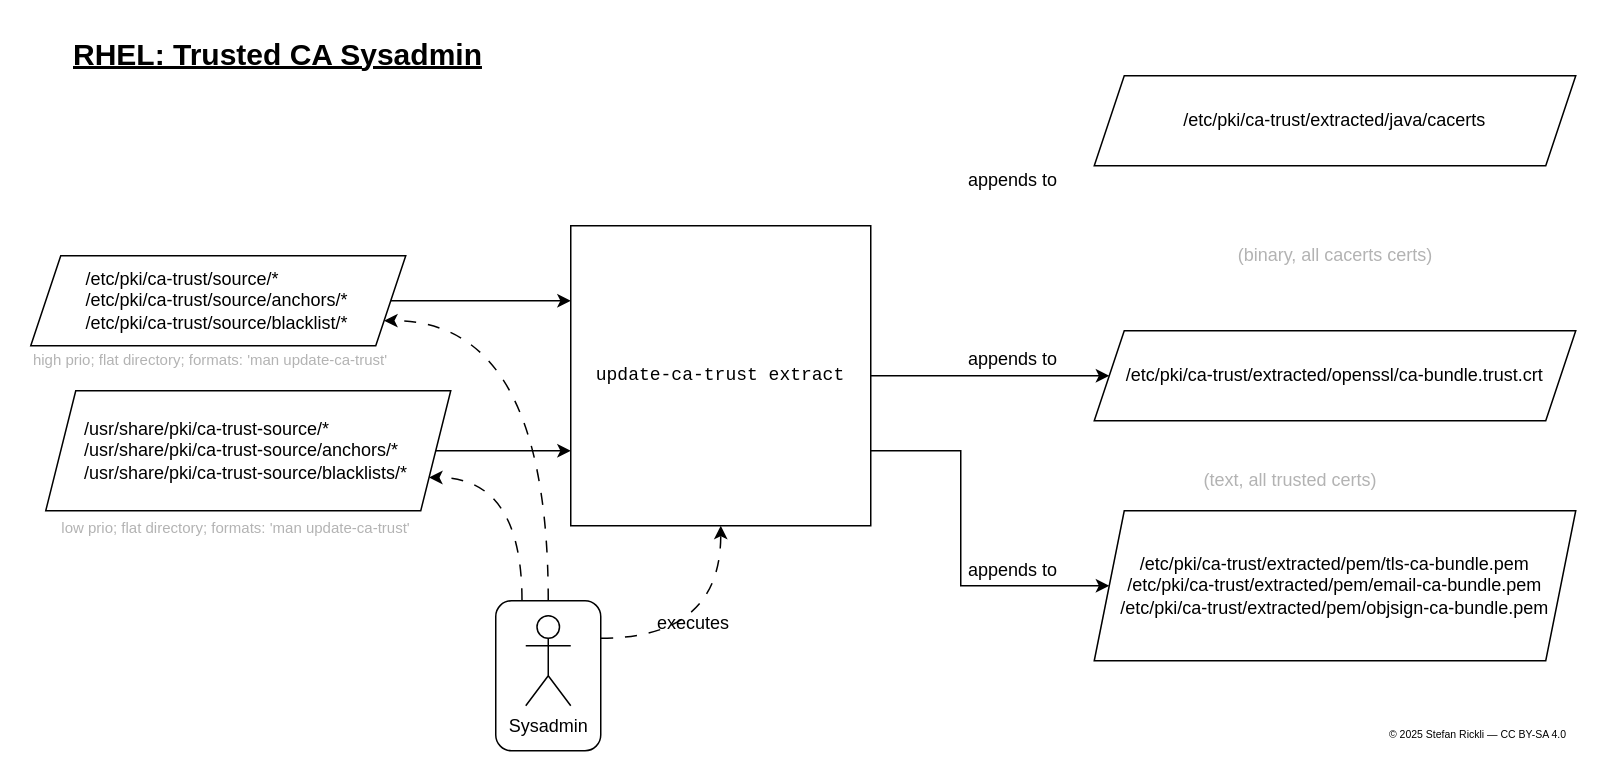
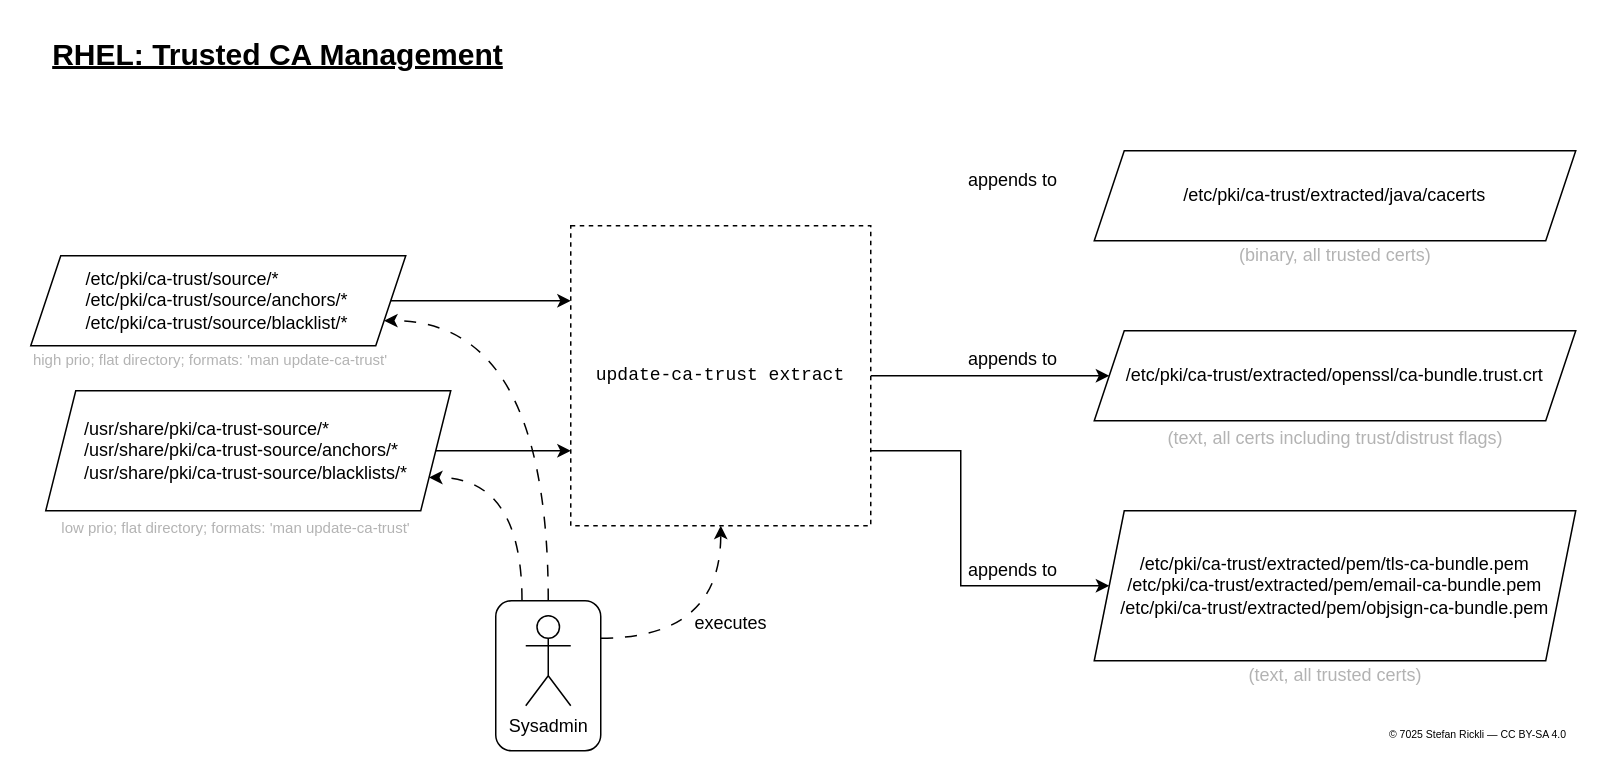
- <mxCell id="12" value="RHEL: Trusted CA Sysadmin" style="text;html=1;whiteSpace=wrap;strokeColor=none;fillColor=none;align=center;verticalAlign=middle;rounded=0;fontSize=20;fontStyle=5;labelBorderColor=none;spacingLeft=0;" parent="1" vertex="1"><mxGeometry x="20" y="20" width="330" height="30" as="geometry" /></mxCell>
+ <mxCell id="12" value="RHEL: Trusted CA Management" style="text;html=1;whiteSpace=wrap;strokeColor=none;fillColor=none;align=center;verticalAlign=middle;rounded=0;fontSize=20;fontStyle=5;labelBorderColor=none;spacingLeft=0;" parent="1" vertex="1"><mxGeometry x="20" y="20" width="330" height="30" as="geometry" /></mxCell>
- <mxCell id="9" value="/etc/pki/ca-trust/extracted/java/cacerts" style="shape=parallelogram;perimeter=parallelogramPerimeter;whiteSpace=wrap;html=1;fixedSize=1;" parent="1" vertex="1"><mxGeometry x="729" y="50" width="321" height="60" as="geometry" /></mxCell>
+ <mxCell id="9" value="/etc/pki/ca-trust/extracted/java/cacerts" style="shape=parallelogram;perimeter=parallelogramPerimeter;whiteSpace=wrap;html=1;fixedSize=1;" parent="1" vertex="1"><mxGeometry x="729" y="100" width="321" height="60" as="geometry" /></mxCell>
- <mxCell id="26" value="(binary, all cacerts certs)" style="text;html=1;whiteSpace=wrap;strokeColor=none;fillColor=none;align=center;verticalAlign=middle;rounded=0;fontColor=#B3B3B3;" parent="1" vertex="1"><mxGeometry x="819.5" y="160" width="140" height="20" as="geometry" /></mxCell>
+ <mxCell id="26" value="(binary, all trusted certs)" style="text;html=1;whiteSpace=wrap;strokeColor=none;fillColor=none;align=center;verticalAlign=middle;rounded=0;fontColor=#B3B3B3;" parent="1" vertex="1"><mxGeometry x="819.5" y="160" width="140" height="20" as="geometry" /></mxCell>
- <mxCell id="4" value="update-ca-trust extract" style="rounded=0;whiteSpace=wrap;html=1;fontFamily=Courier New;" parent="1" vertex="1"><mxGeometry x="380" y="150" width="200" height="200" as="geometry" /></mxCell>
+ <mxCell id="4" value="update-ca-trust extract" style="rounded=0;whiteSpace=wrap;html=1;fontFamily=Courier New;dashed=1;" parent="1" vertex="1"><mxGeometry x="380" y="150" width="200" height="200" as="geometry" /></mxCell>
+ <mxCell id="25" value="(text, all certs including trust/distrust flags)" style="text;html=1;whiteSpace=wrap;strokeColor=none;fillColor=none;align=center;verticalAlign=middle;rounded=0;fontColor=#B3B3B3;" parent="1" vertex="1"><mxGeometry x="774.5" y="280" width="230" height="24" as="geometry" /></mxCell>
- <mxCell id="24" value="(text, all trusted certs)" style="text;html=1;whiteSpace=wrap;strokeColor=none;fillColor=none;align=center;verticalAlign=middle;rounded=0;fontColor=#B3B3B3;" parent="1" vertex="1"><mxGeometry x="794.5" y="310" width="130" height="20" as="geometry" /></mxCell>
+ <mxCell id="24" value="(text, all trusted certs)" style="text;html=1;whiteSpace=wrap;strokeColor=none;fillColor=none;align=center;verticalAlign=middle;rounded=0;fontColor=#B3B3B3;" parent="1" vertex="1"><mxGeometry x="824.5" y="440" width="130" height="20" as="geometry" /></mxCell>
- <mxCell id="23" value="executes" style="text;html=1;whiteSpace=wrap;strokeColor=none;fillColor=none;align=center;verticalAlign=middle;rounded=0;" parent="1" vertex="1"><mxGeometry x="432" y="400" width="60" height="30" as="geometry" /></mxCell>
+ <mxCell id="23" value="executes" style="text;html=1;whiteSpace=wrap;strokeColor=none;fillColor=none;align=center;verticalAlign=middle;rounded=0;" parent="1" vertex="1"><mxGeometry x="457" y="400" width="60" height="30" as="geometry" /></mxCell>
- <mxCell id="27" value="© 2025 Stefan Rickli — CC BY-SA 4.0" style="text;html=1;whiteSpace=wrap;strokeColor=none;fillColor=none;align=center;verticalAlign=middle;rounded=0;fontSize=7;" vertex="1" parent="1"><mxGeometry x="920" y="480" width="130" height="20" as="geometry" /></mxCell>
+ <mxCell id="27" value="© 7025 Stefan Rickli — CC BY-SA 4.0" style="text;html=1;whiteSpace=wrap;strokeColor=none;fillColor=none;align=center;verticalAlign=middle;rounded=0;fontSize=7;" vertex="1" parent="1"><mxGeometry x="920" y="480" width="130" height="20" as="geometry" /></mxCell>
